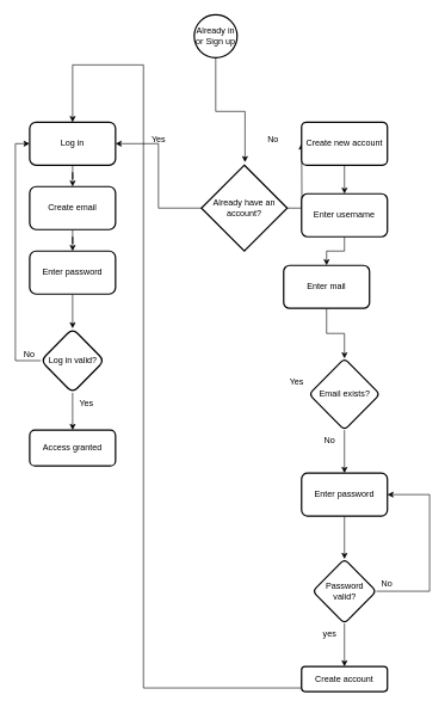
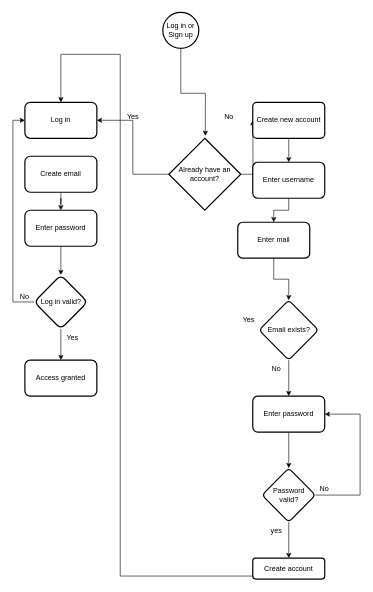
- <mxCell id="2" value="Already in or Sign up" style="strokeWidth=2;html=1;shape=mxgraph.flowchart.start_2;whiteSpace=wrap;" vertex="1" parent="1"><mxGeometry x="271" y="20" width="60" height="60" as="geometry" /></mxCell>
+ <mxCell id="2" value="Log in or Sign up" style="strokeWidth=2;html=1;shape=mxgraph.flowchart.start_2;whiteSpace=wrap;" vertex="1" parent="1"><mxGeometry x="271" y="20" width="60" height="60" as="geometry" /></mxCell>
- <mxCell id="14" value="" style="edgeStyle=orthogonalEdgeStyle;rounded=0;orthogonalLoop=1;jettySize=auto;html=1;" edge="1" parent="1" source="15" target="31"><mxGeometry relative="1" as="geometry" /></mxCell>
- <mxCell id="37" value="Access granted" style="whiteSpace=wrap;html=1;rounded=1;strokeWidth=2;" vertex="1" parent="1"><mxGeometry x="41" y="600" width="120" height="50" as="geometry" /></mxCell>
+ <mxCell id="37" value="Access granted" style="whiteSpace=wrap;html=1;rounded=1;strokeWidth=2;" vertex="1" parent="1"><mxGeometry x="41" y="600" width="120" height="60" as="geometry" /></mxCell>
